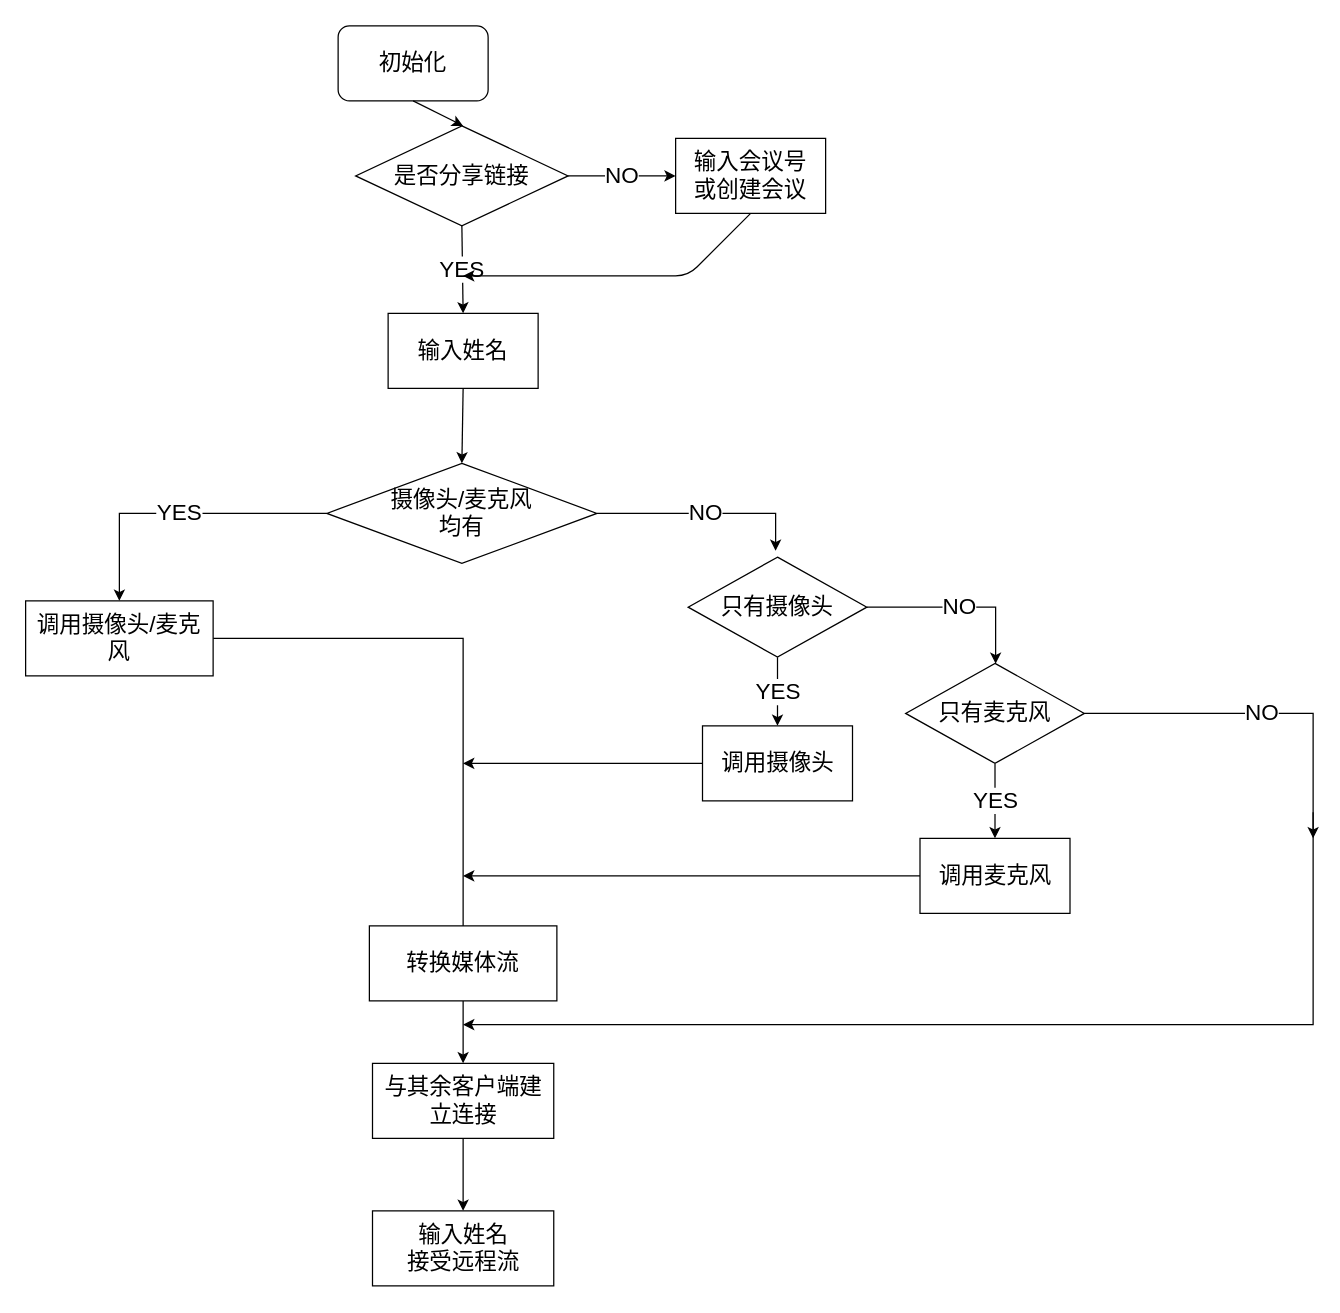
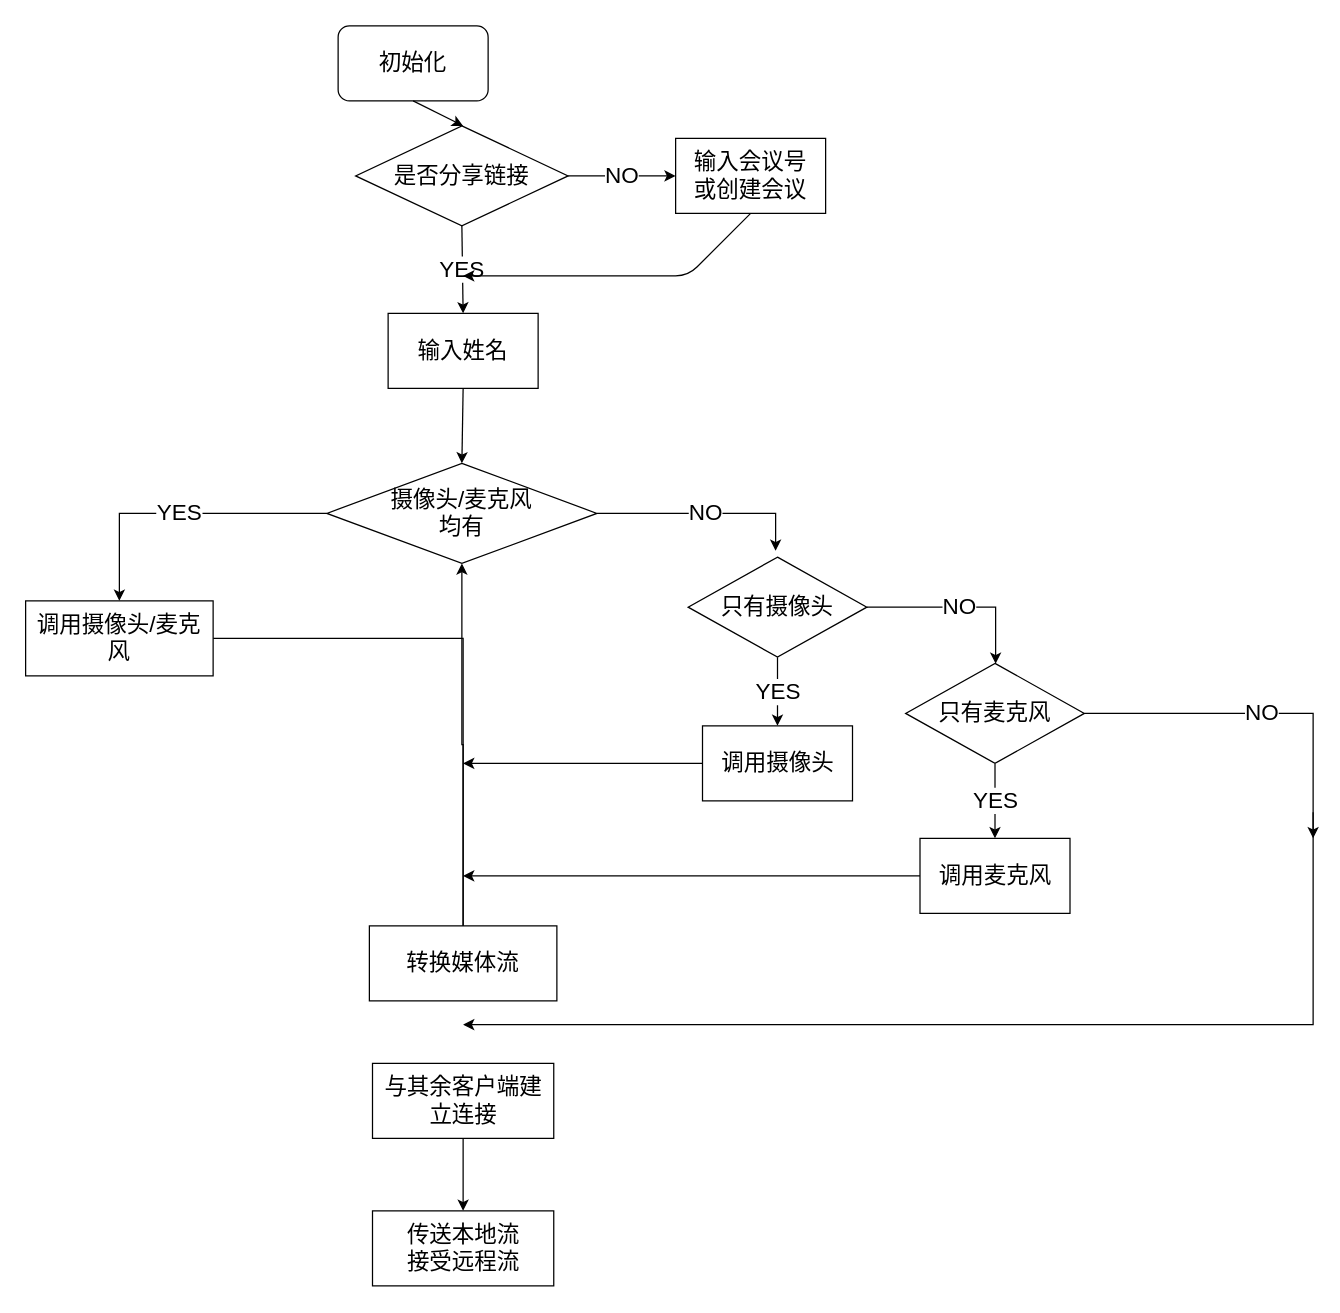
- <mxCell id="22" value="" style="edgeStyle=orthogonalEdgeStyle;rounded=0;orthogonalLoop=1;jettySize=auto;html=1;fontSize=18;" edge="1" parent="1" source="23" target="30"><mxGeometry relative="1" as="geometry" /></mxCell>
+ <mxCell id="22" value="" style="edgeStyle=orthogonalEdgeStyle;rounded=0;orthogonalLoop=1;jettySize=auto;html=1;fontSize=18;" edge="1" parent="1" source="23" target="13"><mxGeometry relative="1" as="geometry" /></mxCell>
- <mxCell id="31" value="输入姓名&lt;br&gt;接受远程流" style="rounded=0;whiteSpace=wrap;html=1;fontSize=18;" vertex="1" parent="1"><mxGeometry x="297.5" y="968" width="145" height="60" as="geometry" /></mxCell>
+ <mxCell id="31" value="传送本地流&lt;br&gt;接受远程流" style="rounded=0;whiteSpace=wrap;html=1;fontSize=18;" vertex="1" parent="1"><mxGeometry x="297.5" y="968" width="145" height="60" as="geometry" /></mxCell>
